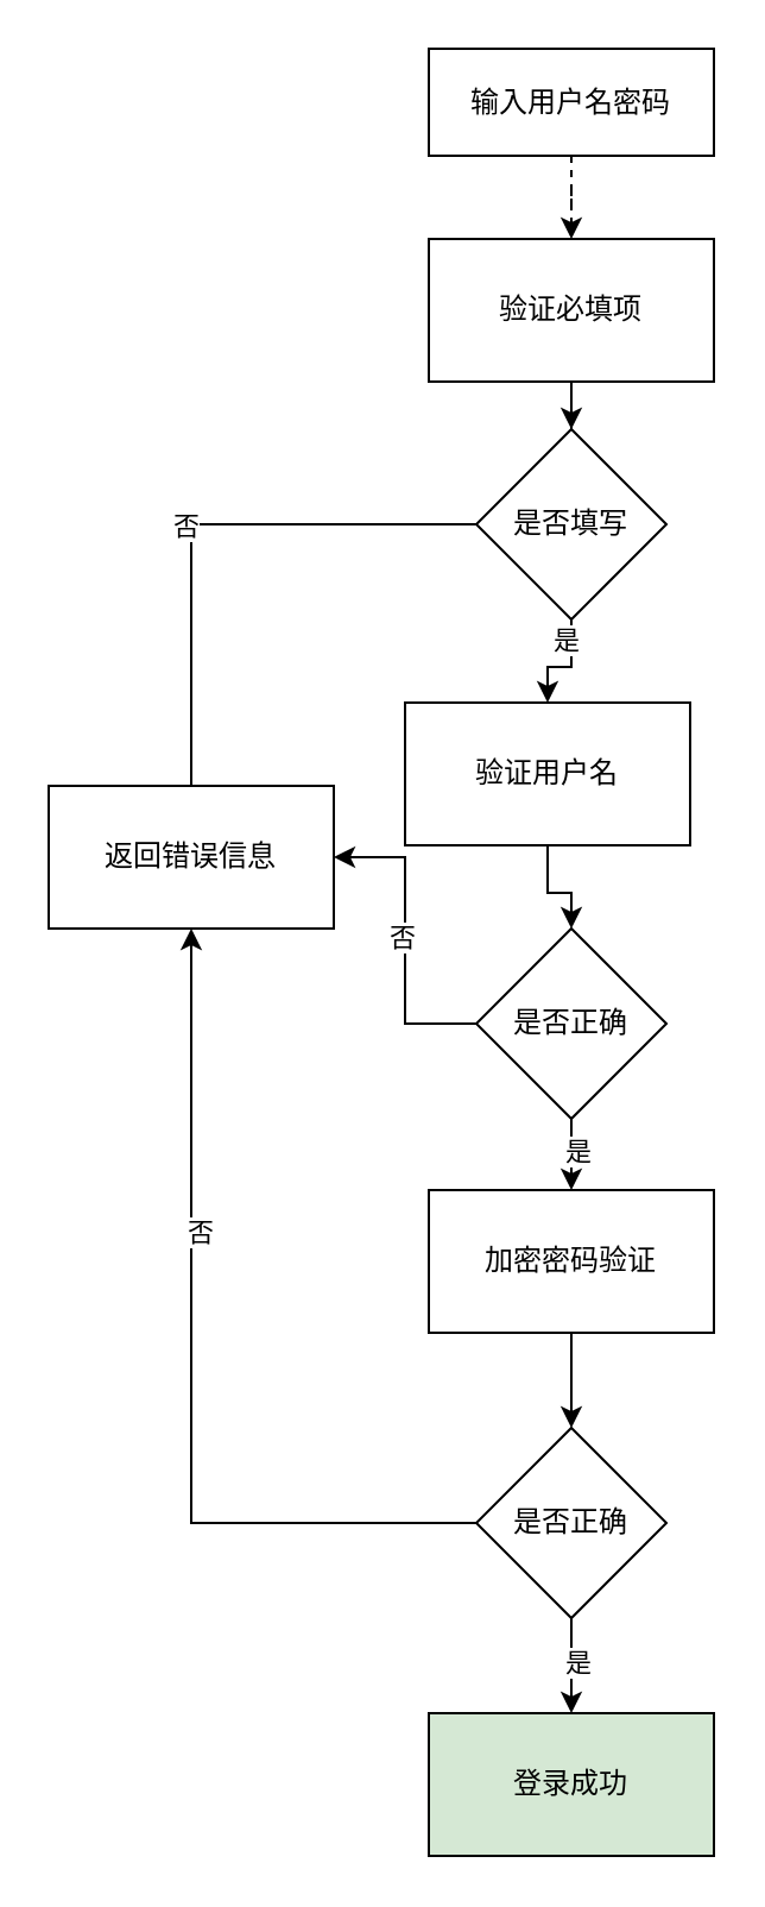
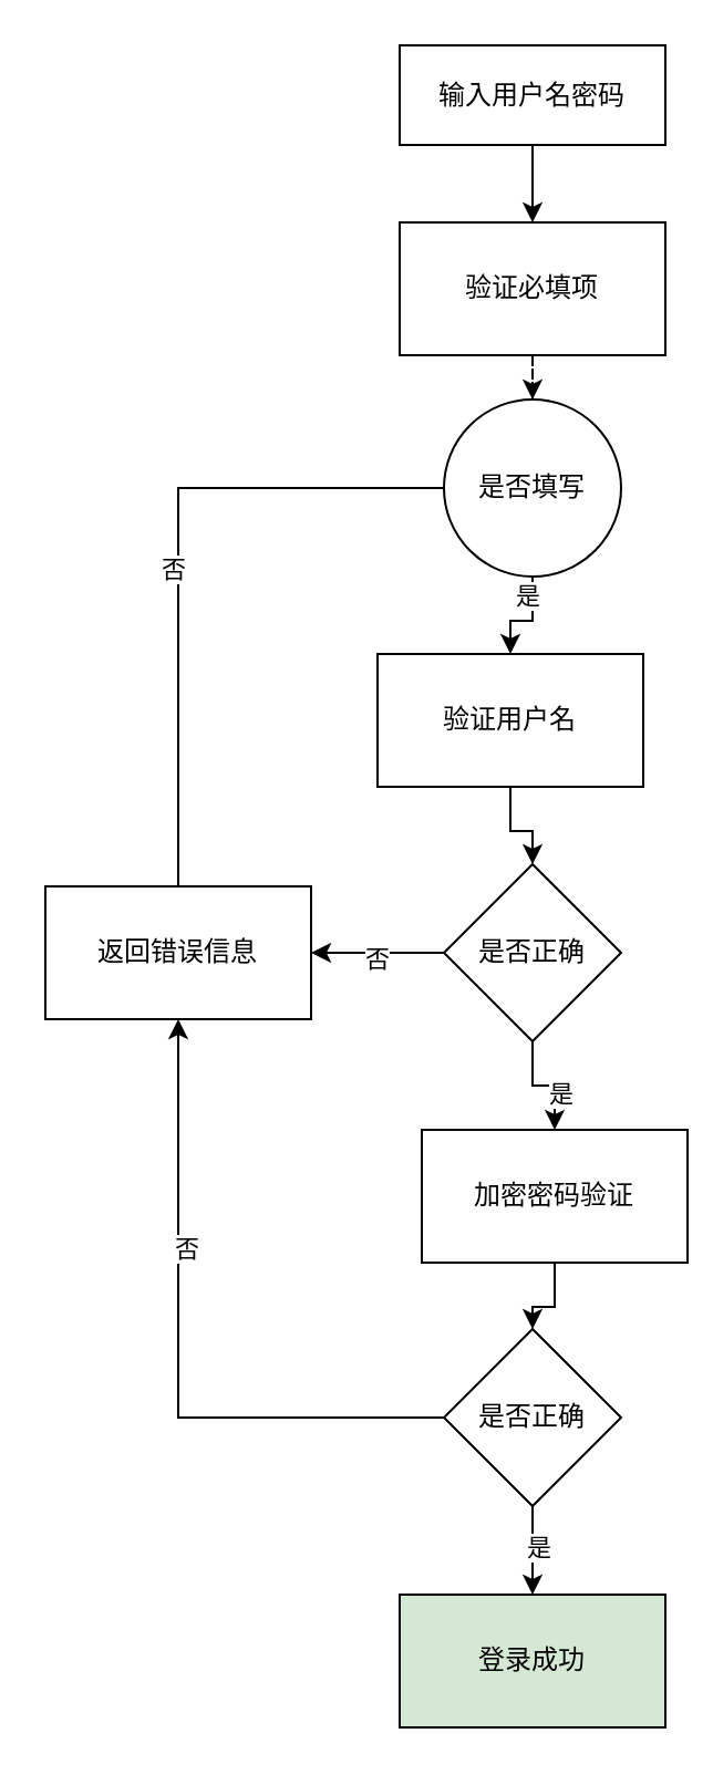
- <mxCell id="2" value="" style="edgeStyle=orthogonalEdgeStyle;rounded=0;orthogonalLoop=1;jettySize=auto;html=1;dashed=1;" edge="1" parent="1" source="3" target="5"><mxGeometry relative="1" as="geometry" /></mxCell>
+ <mxCell id="2" value="" style="edgeStyle=orthogonalEdgeStyle;rounded=0;orthogonalLoop=1;jettySize=auto;html=1;" edge="1" parent="1" source="3" target="5"><mxGeometry relative="1" as="geometry" /></mxCell>
- <mxCell id="4" value="" style="edgeStyle=orthogonalEdgeStyle;rounded=0;orthogonalLoop=1;jettySize=auto;html=1;" edge="1" parent="1" source="5" target="10"><mxGeometry relative="1" as="geometry" /></mxCell>
+ <mxCell id="4" value="" style="edgeStyle=orthogonalEdgeStyle;rounded=0;orthogonalLoop=1;jettySize=auto;html=1;dashed=1;" edge="1" parent="1" source="5" target="10"><mxGeometry relative="1" as="geometry" /></mxCell>
- <mxCell id="10" value="是否填写" style="rhombus;whiteSpace=wrap;html=1;rounded=0;" vertex="1" parent="1"><mxGeometry x="200" y="180" width="80" height="80" as="geometry" /></mxCell>
+ <mxCell id="10" value="是否填写" style="ellipse;whiteSpace=wrap;html=1;" vertex="1" parent="1"><mxGeometry x="200" y="180" width="80" height="80" as="geometry" /></mxCell>
- <mxCell id="11" value="返回错误信息" style="whiteSpace=wrap;html=1;rounded=0;" vertex="1" parent="1"><mxGeometry x="20" y="330" width="120" height="60" as="geometry" /></mxCell>
+ <mxCell id="11" value="返回错误信息" style="whiteSpace=wrap;html=1;rounded=0;" vertex="1" parent="1"><mxGeometry x="20" y="400" width="120" height="60" as="geometry" /></mxCell>
- <mxCell id="20" value="加密密码验证" style="whiteSpace=wrap;html=1;rounded=0;" vertex="1" parent="1"><mxGeometry x="180" y="500" width="120" height="60" as="geometry" /></mxCell>
+ <mxCell id="20" value="加密密码验证" style="whiteSpace=wrap;html=1;rounded=0;" vertex="1" parent="1"><mxGeometry x="190" y="510" width="120" height="60" as="geometry" /></mxCell>
